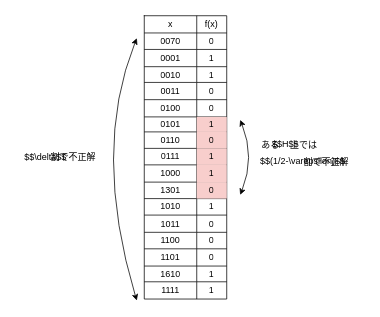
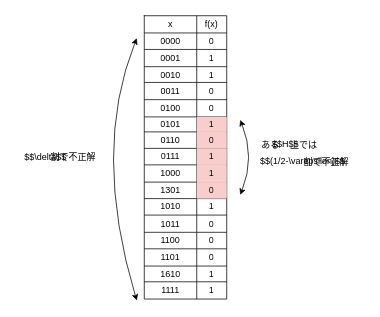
- <mxCell id="7" value="0070" style="shape=partialRectangle;html=1;whiteSpace=wrap;connectable=0;strokeColor=inherit;overflow=hidden;fillColor=none;top=0;left=0;bottom=0;right=0;pointerEvents=1;" parent="6" vertex="1"><mxGeometry width="70" height="22" as="geometry"><mxRectangle width="70" height="22" as="alternateBounds" /></mxGeometry></mxCell>
+ <mxCell id="7" value="0000" style="shape=partialRectangle;html=1;whiteSpace=wrap;connectable=0;strokeColor=inherit;overflow=hidden;fillColor=none;top=0;left=0;bottom=0;right=0;pointerEvents=1;" parent="6" vertex="1"><mxGeometry width="70" height="22" as="geometry"><mxRectangle width="70" height="22" as="alternateBounds" /></mxGeometry></mxCell>
